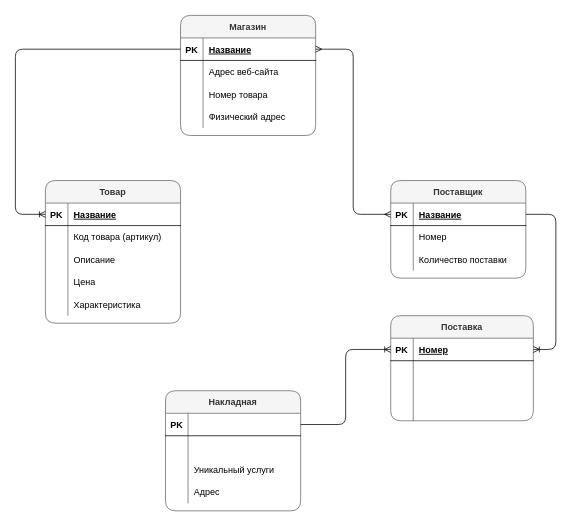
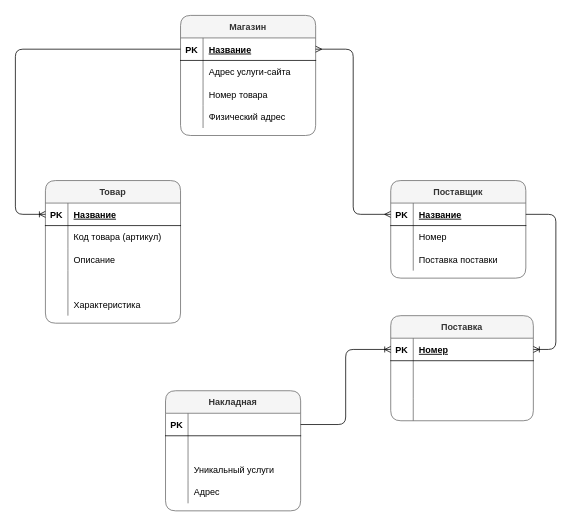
- <mxCell id="45" value="Адрес веб-сайта" style="shape=partialRectangle;connectable=0;fillColor=none;top=0;left=0;bottom=0;right=0;align=left;spacingLeft=6;overflow=hidden;" vertex="1" parent="43"><mxGeometry x="30" width="150" height="30" as="geometry" /></mxCell>
+ <mxCell id="45" value="Адрес услуги-сайта" style="shape=partialRectangle;connectable=0;fillColor=none;top=0;left=0;bottom=0;right=0;align=left;spacingLeft=6;overflow=hidden;" vertex="1" parent="43"><mxGeometry x="30" width="150" height="30" as="geometry" /></mxCell>
- <mxCell id="11" value="Количество поставки" style="shape=partialRectangle;connectable=0;fillColor=none;top=0;left=0;bottom=0;right=0;align=left;spacingLeft=6;overflow=hidden;" vertex="1" parent="9"><mxGeometry x="30" width="150" height="30" as="geometry" /></mxCell>
+ <mxCell id="11" value="Поставка поставки" style="shape=partialRectangle;connectable=0;fillColor=none;top=0;left=0;bottom=0;right=0;align=left;spacingLeft=6;overflow=hidden;" vertex="1" parent="9"><mxGeometry x="30" width="150" height="30" as="geometry" /></mxCell>
- <mxCell id="24" value="Цена" style="shape=partialRectangle;connectable=0;fillColor=none;top=0;left=0;bottom=0;right=0;align=left;spacingLeft=6;overflow=hidden;" vertex="1" parent="22"><mxGeometry x="30" width="150" height="30" as="geometry" /></mxCell>
